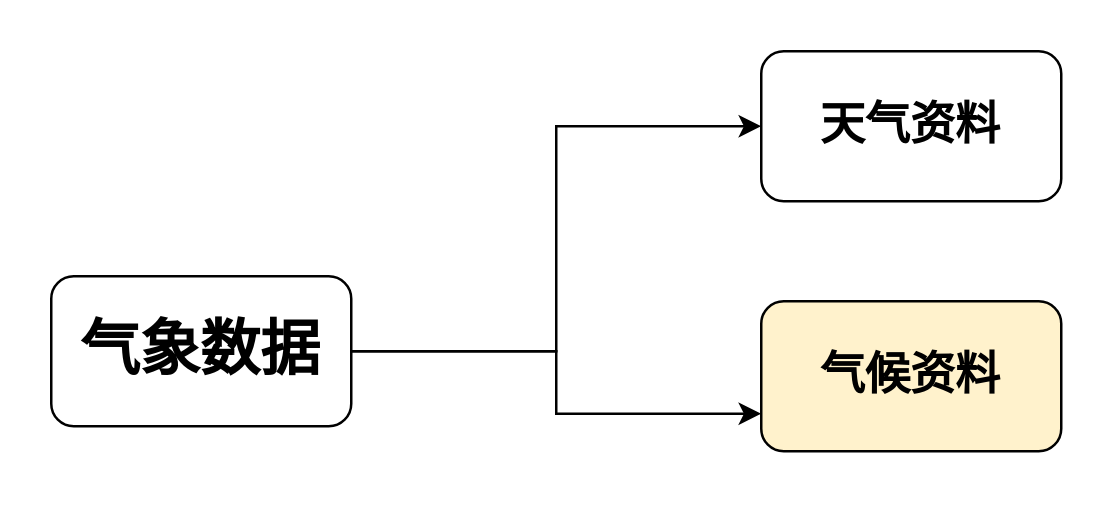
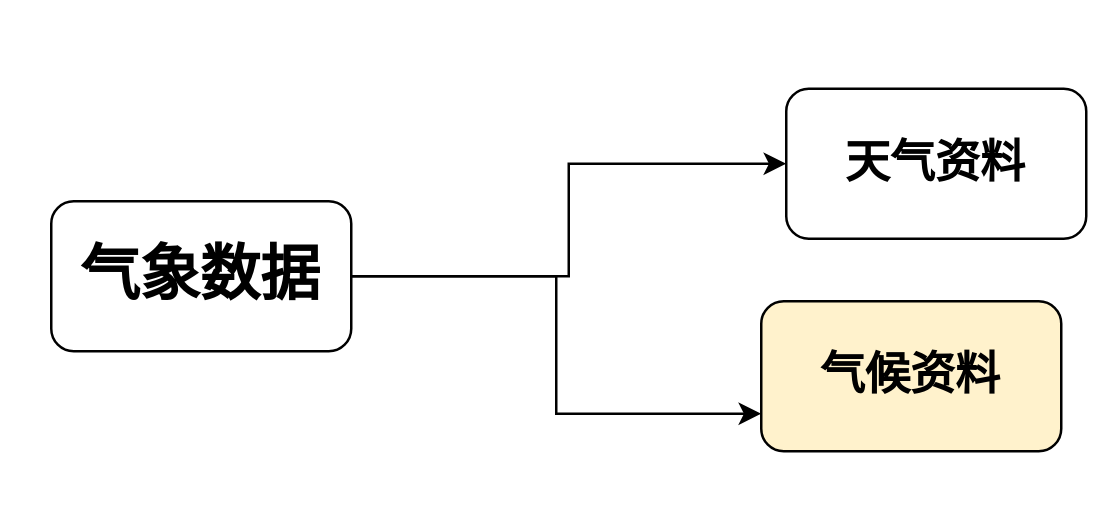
- <mxCell id="5" value="&lt;h2&gt;天气资料&lt;/h2&gt;" style="rounded=1;whiteSpace=wrap;html=1;" vertex="1" parent="1"><mxGeometry x="304" y="20" width="120" height="60" as="geometry" /></mxCell>
+ <mxCell id="5" value="&lt;h2&gt;天气资料&lt;/h2&gt;" style="rounded=1;whiteSpace=wrap;html=1;" vertex="1" parent="1"><mxGeometry x="314" y="35" width="120" height="60" as="geometry" /></mxCell>
- <mxCell id="4" value="&lt;h1&gt;&lt;font face=&quot;Times New Roman&quot;&gt;气象数据&lt;/font&gt;&lt;/h1&gt;" style="rounded=1;whiteSpace=wrap;html=1;" vertex="1" parent="1"><mxGeometry x="20" y="110" width="120" height="60" as="geometry" /></mxCell>
+ <mxCell id="4" value="&lt;h1&gt;&lt;font face=&quot;Times New Roman&quot;&gt;气象数据&lt;/font&gt;&lt;/h1&gt;" style="rounded=1;whiteSpace=wrap;html=1;" vertex="1" parent="1"><mxGeometry x="20" y="80" width="120" height="60" as="geometry" /></mxCell>
